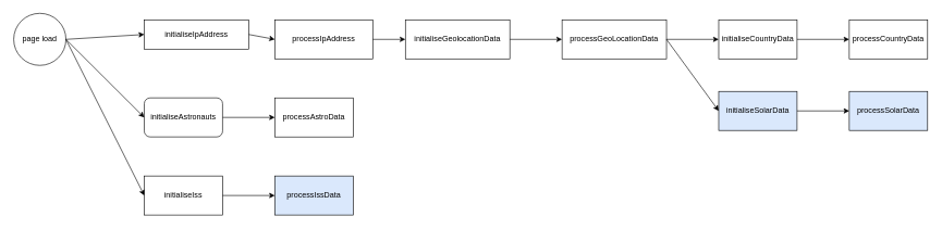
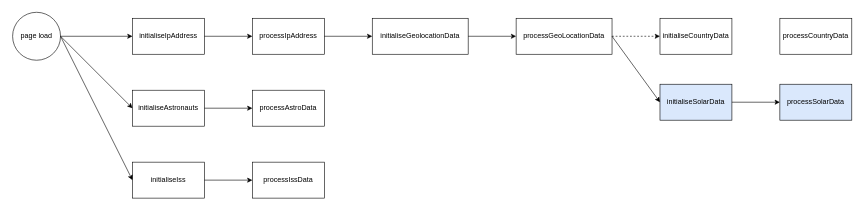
- <mxCell id="3" value="initialiseIpAddress" style="rounded=0;whiteSpace=wrap;html=1;" vertex="1" parent="1"><mxGeometry x="220" y="30" width="160" height="45" as="geometry" /></mxCell>
+ <mxCell id="3" value="initialiseIpAddress" style="rounded=0;whiteSpace=wrap;html=1;" vertex="1" parent="1"><mxGeometry x="220" y="30" width="120" height="60" as="geometry" /></mxCell>
- <mxCell id="9" value="processIpAddress" style="rounded=0;whiteSpace=wrap;html=1;" vertex="1" parent="1"><mxGeometry x="420" y="30" width="150" height="60" as="geometry" /></mxCell>
+ <mxCell id="9" value="processIpAddress" style="rounded=0;whiteSpace=wrap;html=1;" vertex="1" parent="1"><mxGeometry x="420" y="30" width="120" height="60" as="geometry" /></mxCell>
- <mxCell id="17" value="" style="endArrow=classic;html=1;rounded=0;exitX=1;exitY=0.5;exitDx=0;exitDy=0;entryX=0;entryY=0.5;entryDx=0;entryDy=0;" edge="1" parent="1" source="13" target="15"><mxGeometry width="50" height="50" relative="1" as="geometry"><mxPoint x="680" y="350" as="sourcePoint" /><mxPoint x="730" y="300" as="targetPoint" /></mxGeometry></mxCell>
+ <mxCell id="17" value="" style="endArrow=classic;html=1;rounded=0;exitX=1;exitY=0.5;exitDx=0;exitDy=0;entryX=0;entryY=0.5;entryDx=0;entryDy=0;dashed=1;" edge="1" parent="1" source="13" target="15"><mxGeometry width="50" height="50" relative="1" as="geometry"><mxPoint x="680" y="350" as="sourcePoint" /><mxPoint x="730" y="300" as="targetPoint" /></mxGeometry></mxCell>
- <mxCell id="21" value="" style="endArrow=classic;html=1;rounded=0;exitX=1;exitY=0.5;exitDx=0;exitDy=0;entryX=0;entryY=0.5;entryDx=0;entryDy=0;" edge="1" parent="1" source="15" target="19"><mxGeometry width="50" height="50" relative="1" as="geometry"><mxPoint x="950" y="350" as="sourcePoint" /><mxPoint x="1000" y="300" as="targetPoint" /></mxGeometry></mxCell>
- <mxCell id="4" value="initialiseAstronauts" style="whiteSpace=wrap;html=1;rounded=1;" vertex="1" parent="1"><mxGeometry x="220" y="150" width="120" height="60" as="geometry" /></mxCell>
+ <mxCell id="4" value="initialiseAstronauts" style="rounded=0;whiteSpace=wrap;html=1;" vertex="1" parent="1"><mxGeometry x="220" y="150" width="120" height="60" as="geometry" /></mxCell>
- <mxCell id="24" value="processIssData" style="rounded=0;whiteSpace=wrap;html=1;fillColor=#dae8fc;" vertex="1" parent="1"><mxGeometry x="420" y="270" width="120" height="60" as="geometry" /></mxCell>
+ <mxCell id="24" value="processIssData" style="rounded=0;whiteSpace=wrap;html=1;" vertex="1" parent="1"><mxGeometry x="420" y="270" width="120" height="60" as="geometry" /></mxCell>
